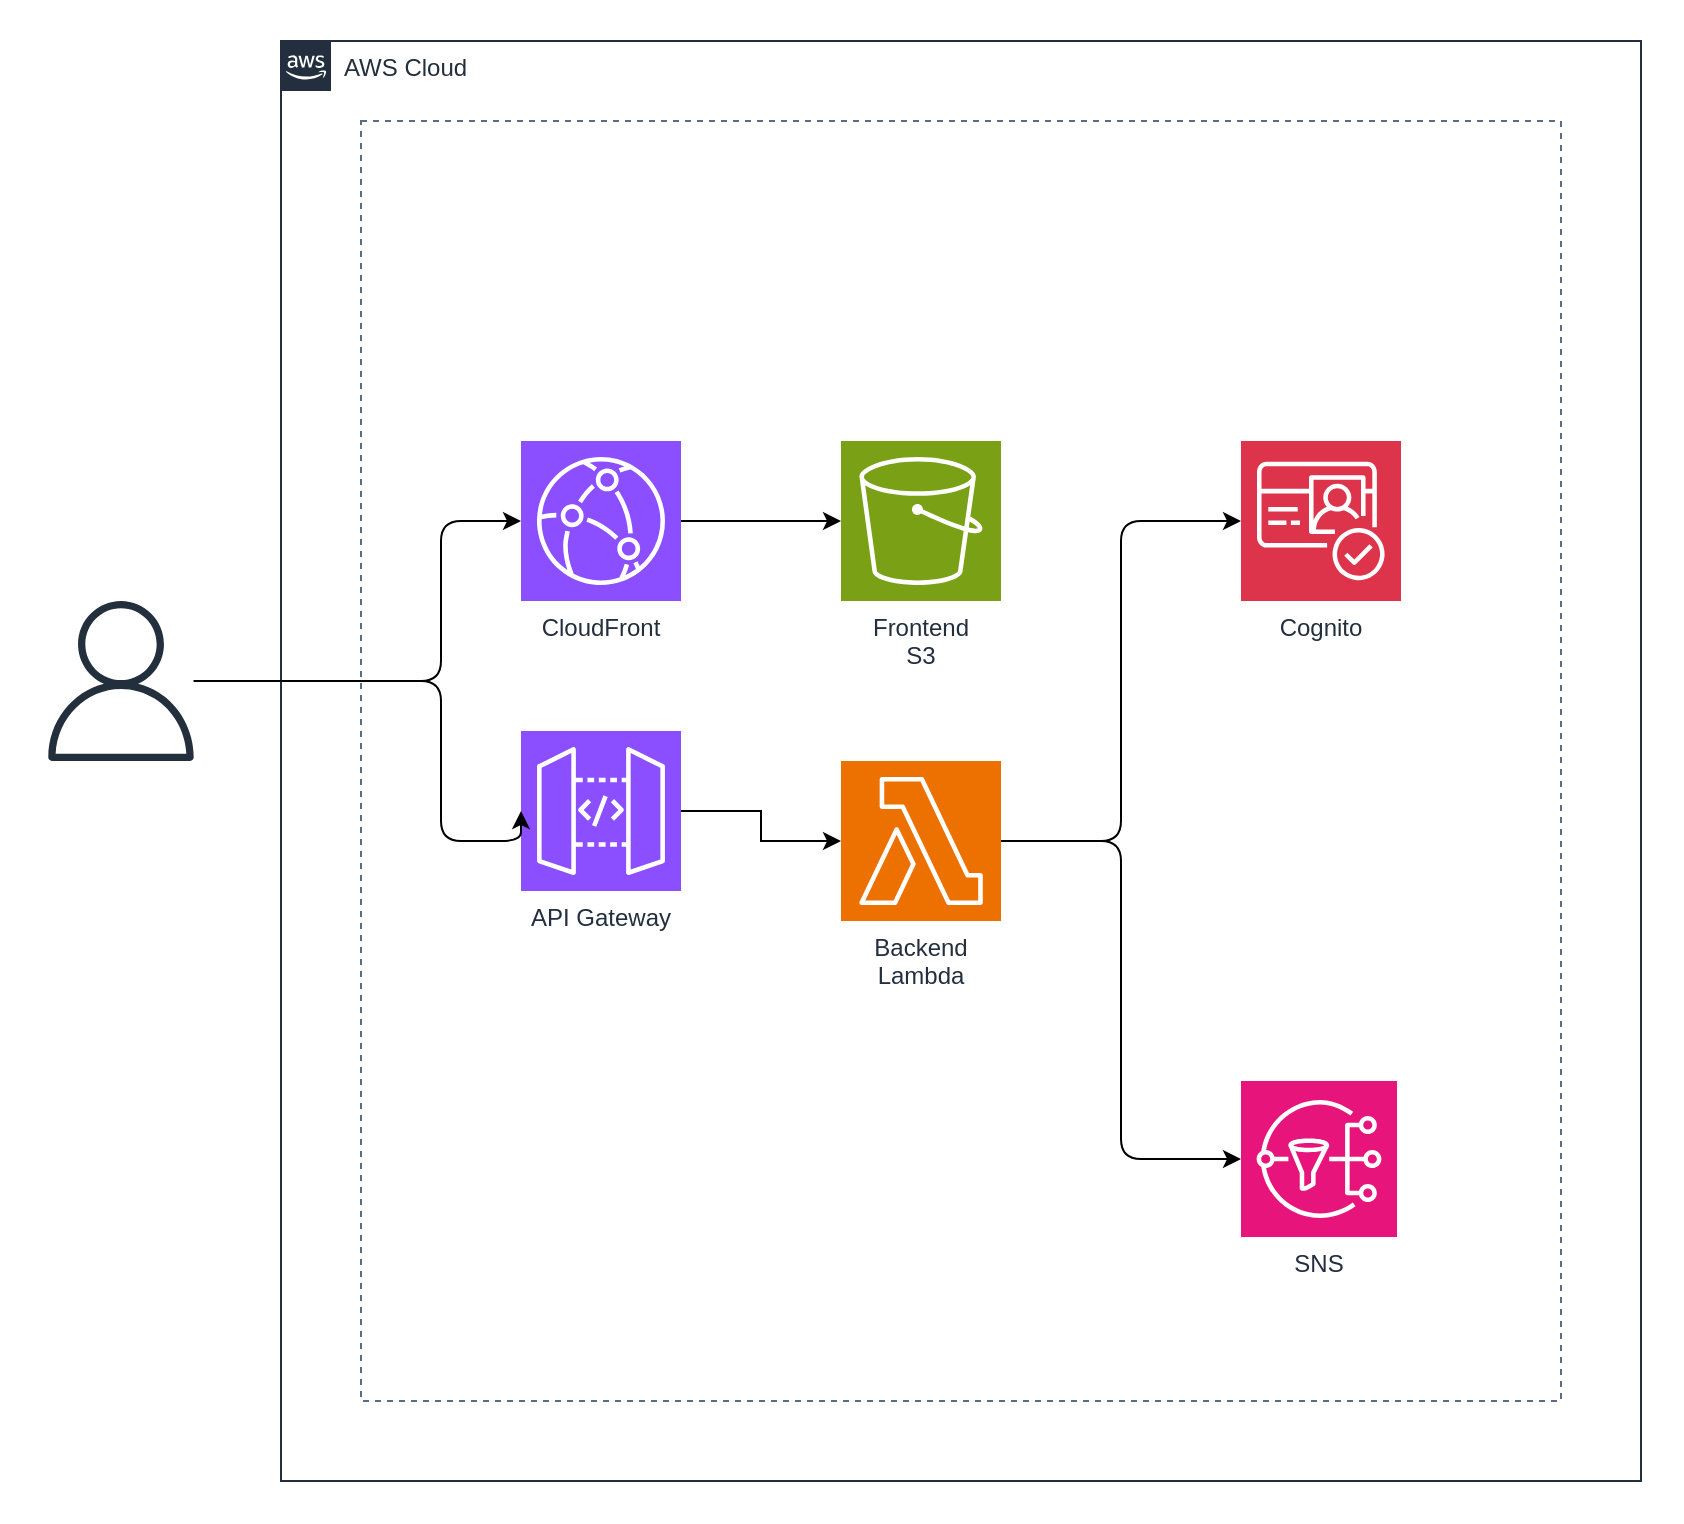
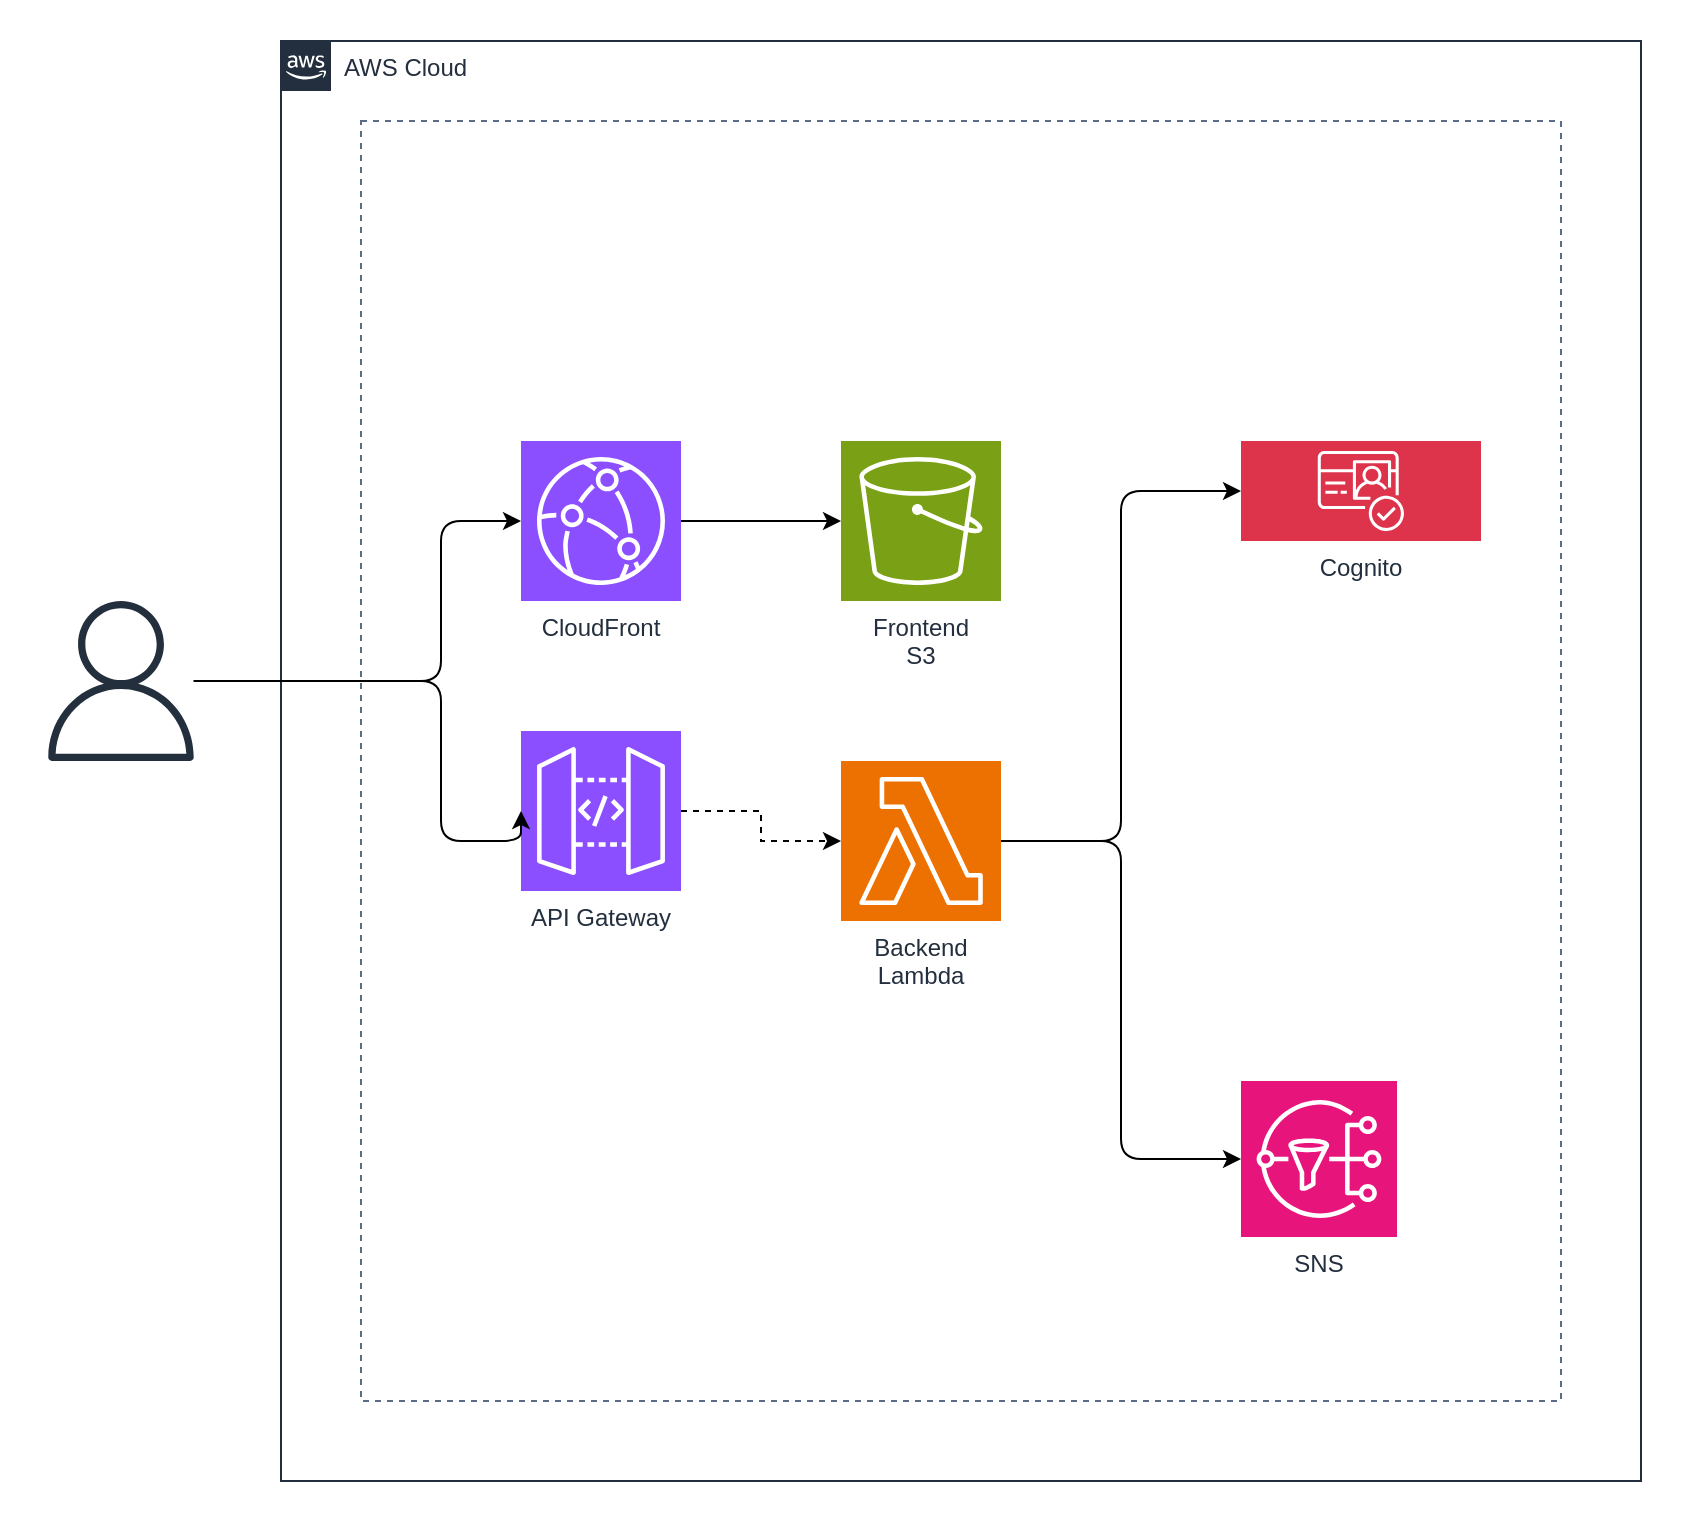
- <mxCell id="11" value="Cognito" style="sketch=0;points=[[0,0,0],[0.25,0,0],[0.5,0,0],[0.75,0,0],[1,0,0],[0,1,0],[0.25,1,0],[0.5,1,0],[0.75,1,0],[1,1,0],[0,0.25,0],[0,0.5,0],[0,0.75,0],[1,0.25,0],[1,0.5,0],[1,0.75,0]];outlineConnect=0;fontColor=#232F3E;fillColor=#DD344C;strokeColor=#ffffff;dashed=0;verticalLabelPosition=bottom;verticalAlign=top;align=center;html=1;fontSize=12;fontStyle=0;aspect=fixed;shape=mxgraph.aws4.resourceIcon;resIcon=mxgraph.aws4.cognito;" vertex="1" parent="2"><mxGeometry x="480" y="200" width="80" height="80" as="geometry" /></mxCell>
+ <mxCell id="11" value="Cognito" style="sketch=0;points=[[0,0,0],[0.25,0,0],[0.5,0,0],[0.75,0,0],[1,0,0],[0,1,0],[0.25,1,0],[0.5,1,0],[0.75,1,0],[1,1,0],[0,0.25,0],[0,0.5,0],[0,0.75,0],[1,0.25,0],[1,0.5,0],[1,0.75,0]];outlineConnect=0;fontColor=#232F3E;fillColor=#DD344C;strokeColor=#ffffff;dashed=0;verticalLabelPosition=bottom;verticalAlign=top;align=center;html=1;fontSize=12;fontStyle=0;aspect=fixed;shape=mxgraph.aws4.resourceIcon;resIcon=mxgraph.aws4.cognito;" vertex="1" parent="2"><mxGeometry x="480" y="200" width="120" height="50" as="geometry" /></mxCell>
- <mxCell id="4" style="edgeStyle=orthogonalEdgeStyle;rounded=0;orthogonalLoop=1;jettySize=auto;html=1;" edge="1" parent="2" source="9" target="10"><mxGeometry relative="1" as="geometry" /></mxCell>
+ <mxCell id="4" style="edgeStyle=orthogonalEdgeStyle;rounded=0;orthogonalLoop=1;jettySize=auto;html=1;dashed=1;" edge="1" parent="2" source="9" target="10"><mxGeometry relative="1" as="geometry" /></mxCell>
